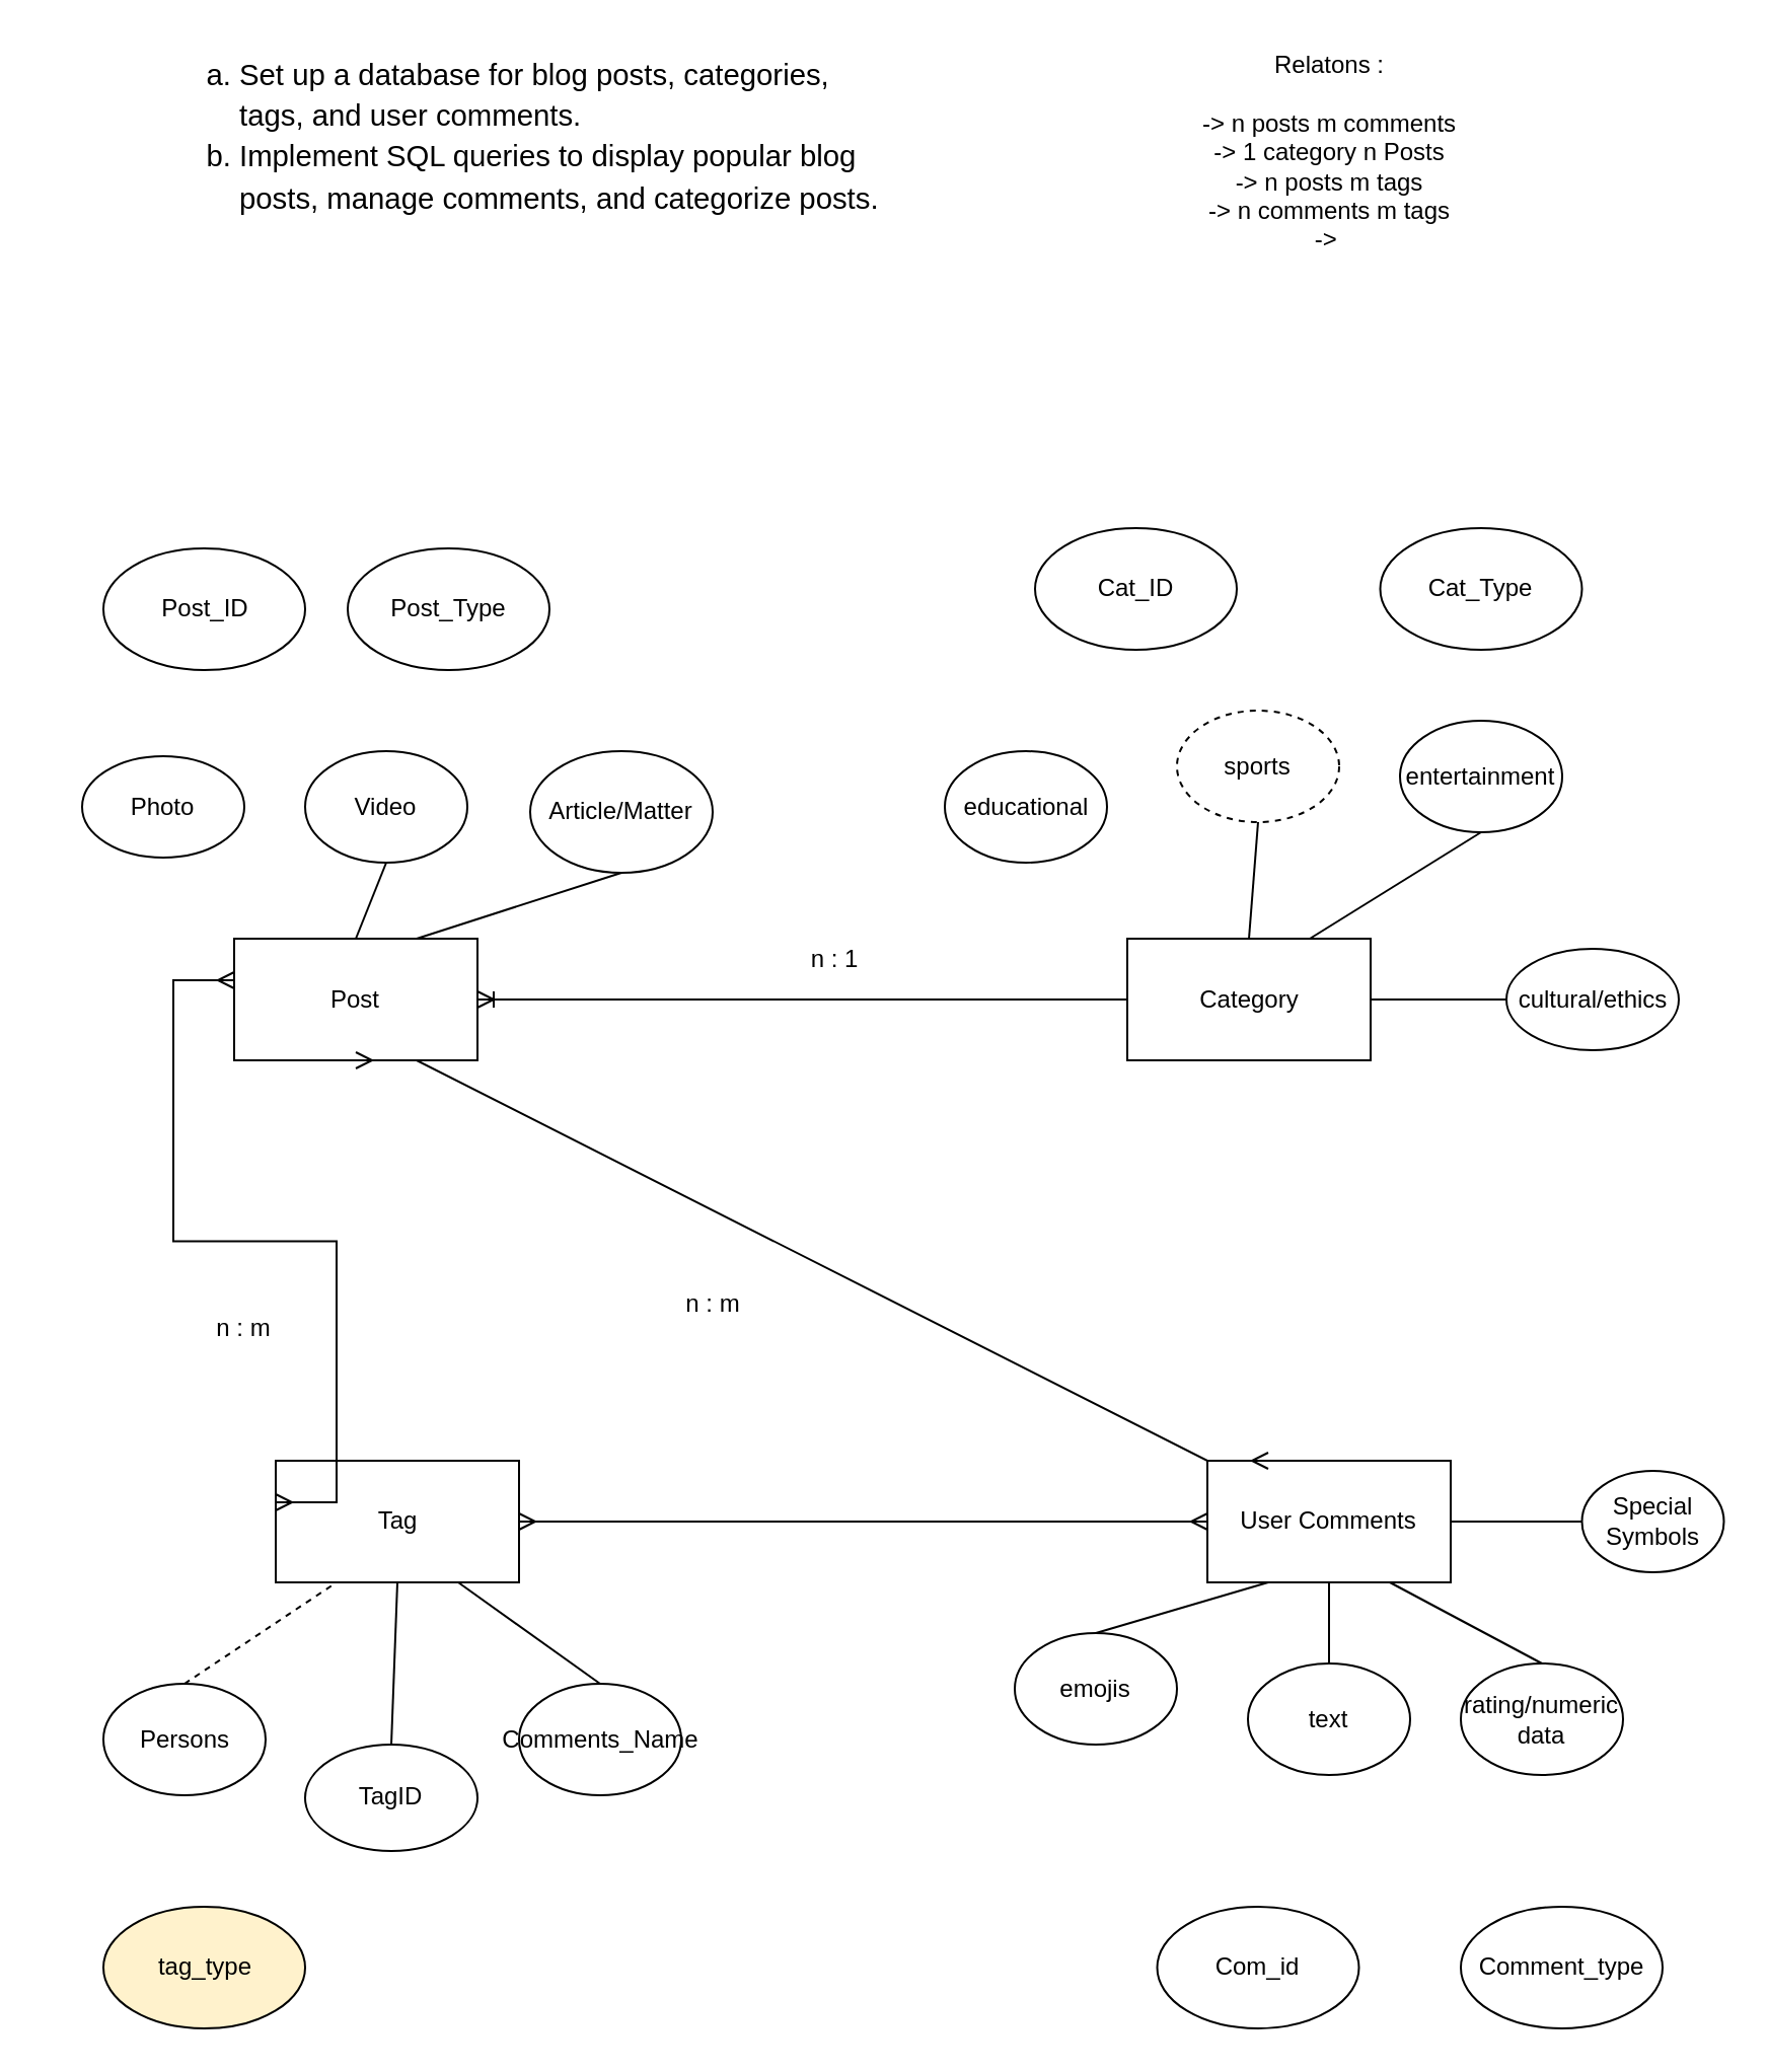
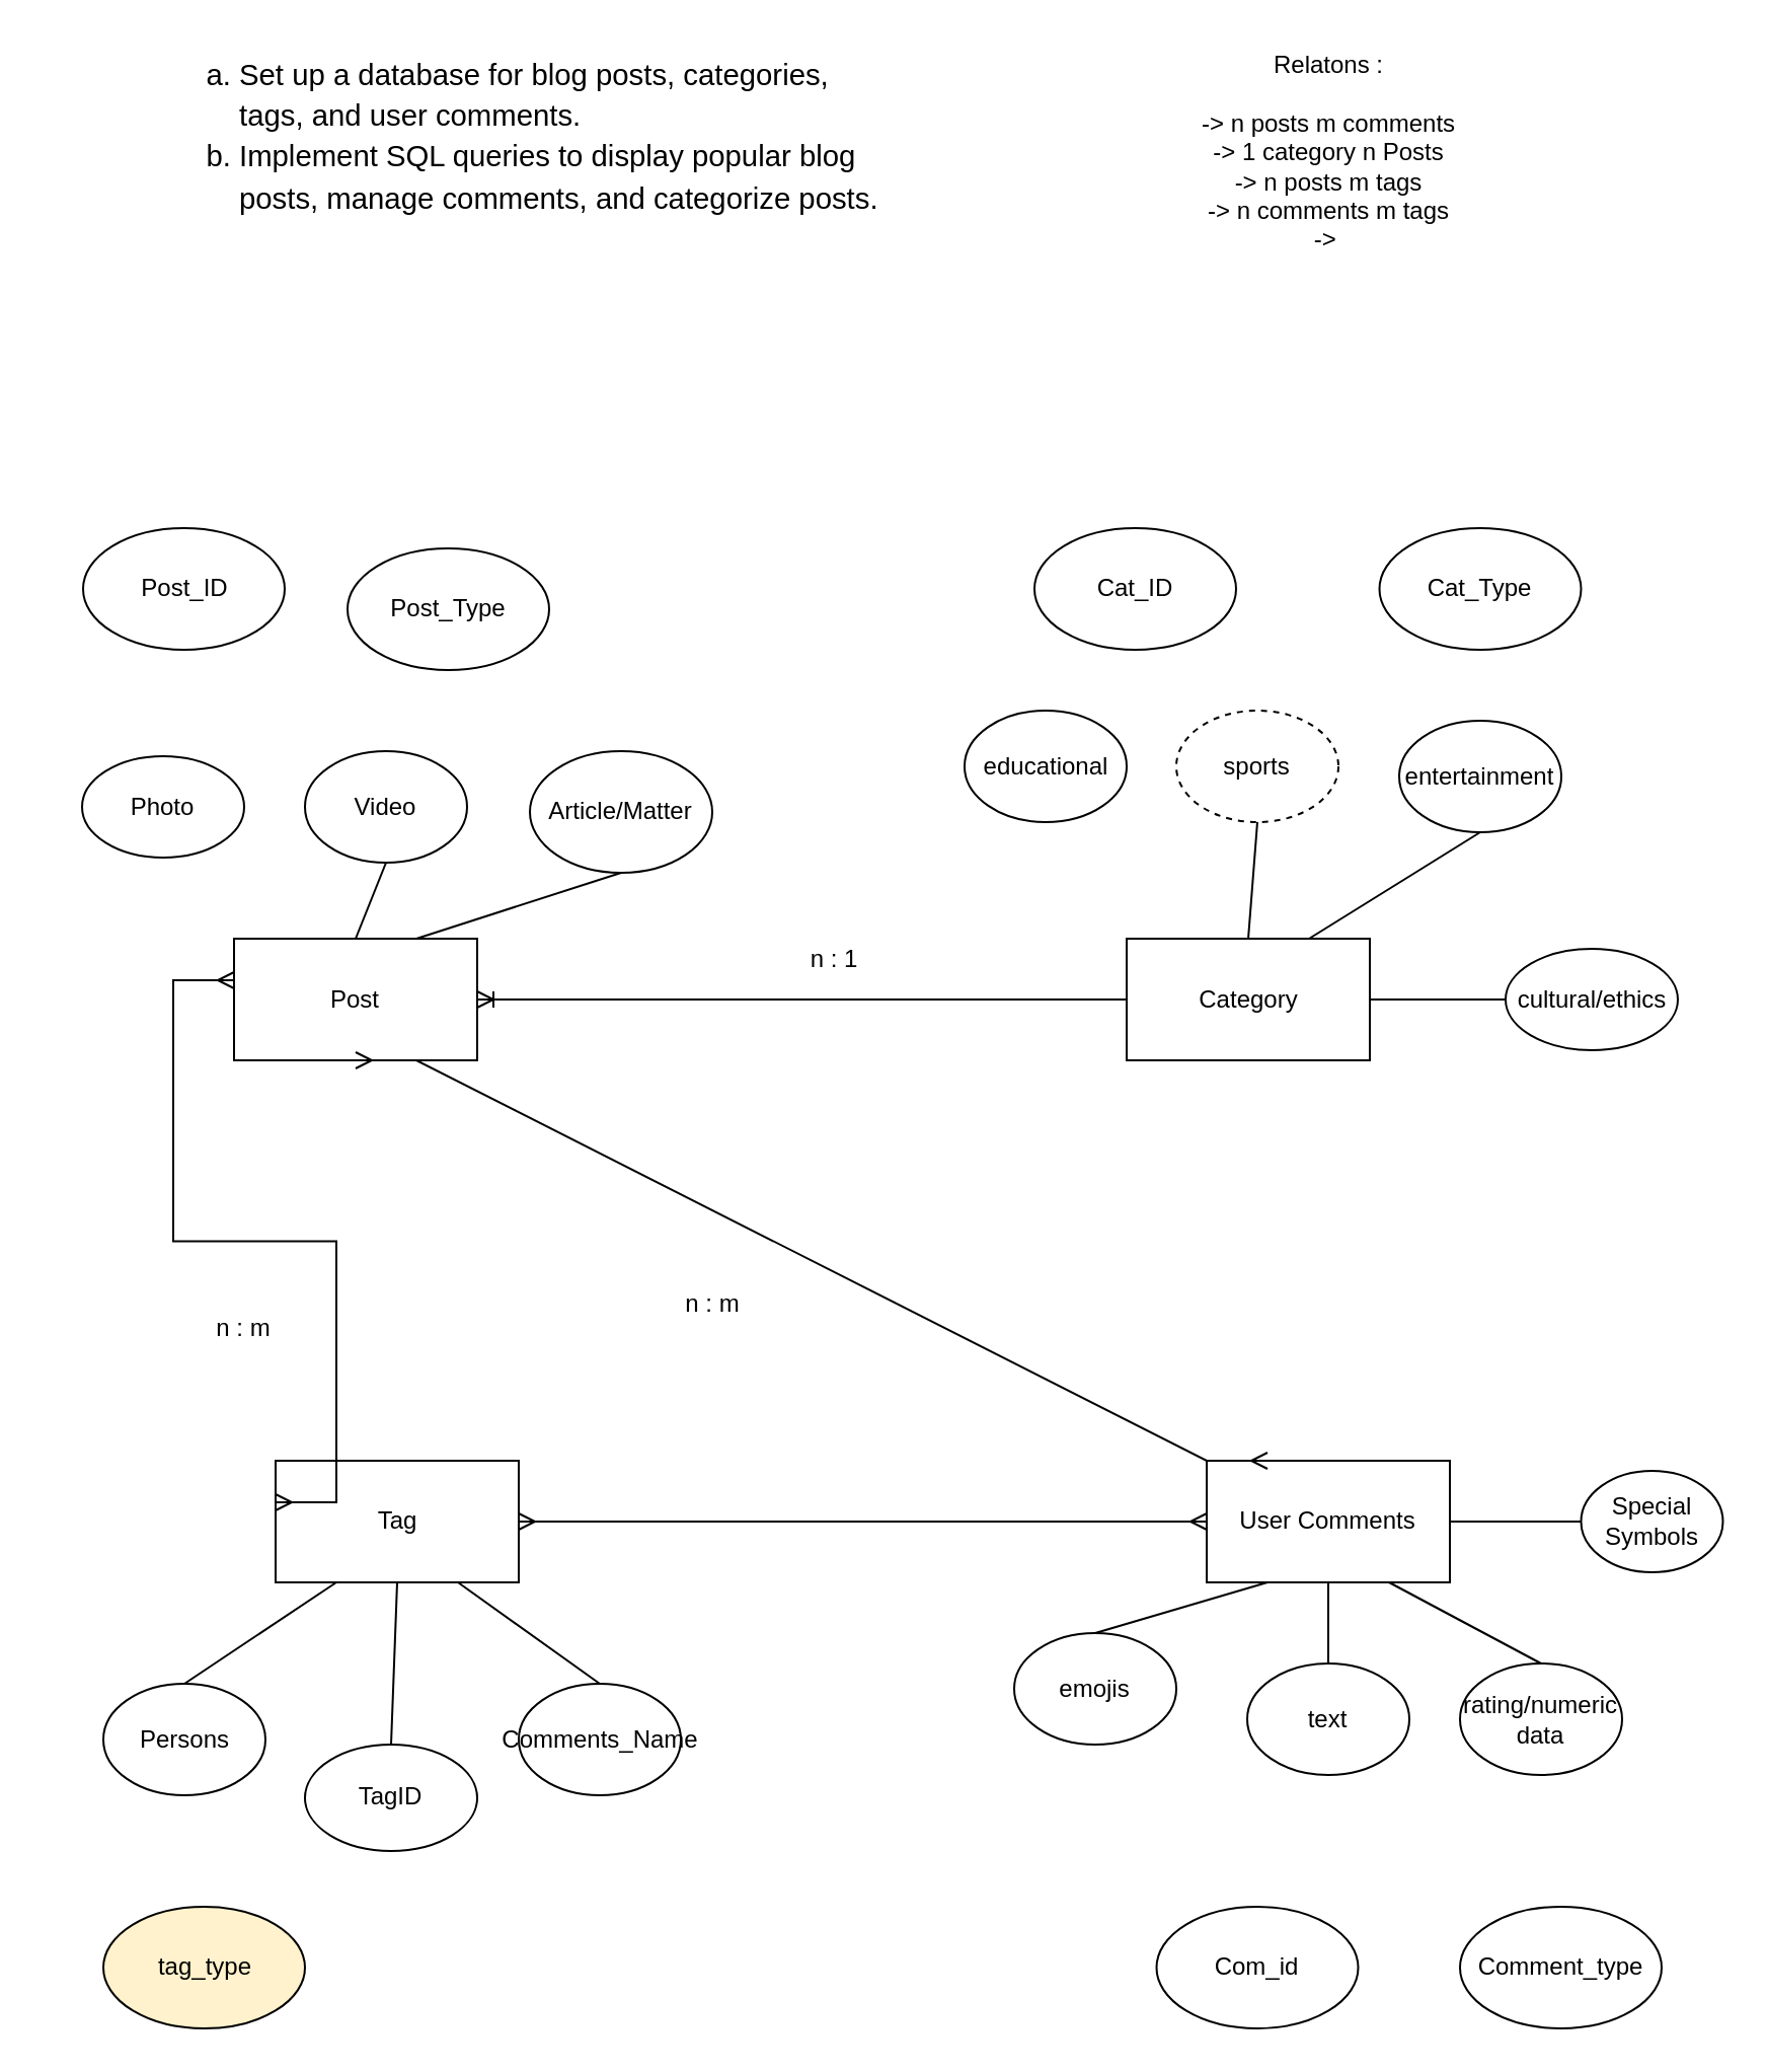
- <mxCell id="40" value="Post_ID" style="ellipse;whiteSpace=wrap;html=1;" vertex="1" parent="1"><mxGeometry x="50.5" y="270" width="99.5" height="60" as="geometry" /></mxCell>
+ <mxCell id="40" value="Post_ID" style="ellipse;whiteSpace=wrap;html=1;" vertex="1" parent="1"><mxGeometry x="40.5" y="260" width="99.5" height="60" as="geometry" /></mxCell>
- <mxCell id="12" value="educational" style="ellipse;whiteSpace=wrap;html=1;" vertex="1" parent="1"><mxGeometry x="465.5" y="370" width="80" height="55" as="geometry" /></mxCell>
+ <mxCell id="12" value="educational" style="ellipse;whiteSpace=wrap;html=1;" vertex="1" parent="1"><mxGeometry x="475.5" y="350" width="80" height="55" as="geometry" /></mxCell>
- <mxCell id="22" value="" style="endArrow=none;html=1;rounded=0;exitX=0.5;exitY=0;exitDx=0;exitDy=0;entryX=0.25;entryY=1;entryDx=0;entryDy=0;dashed=1;" edge="1" parent="1" source="15" target="4"><mxGeometry width="50" height="50" relative="1" as="geometry"><mxPoint x="180.5" y="970" as="sourcePoint" /><mxPoint x="180.5" y="820" as="targetPoint" /></mxGeometry></mxCell>
+ <mxCell id="22" value="" style="endArrow=none;html=1;rounded=0;exitX=0.5;exitY=0;exitDx=0;exitDy=0;entryX=0.25;entryY=1;entryDx=0;entryDy=0;" edge="1" parent="1" source="15" target="4"><mxGeometry width="50" height="50" relative="1" as="geometry"><mxPoint x="180.5" y="970" as="sourcePoint" /><mxPoint x="180.5" y="820" as="targetPoint" /></mxGeometry></mxCell>
